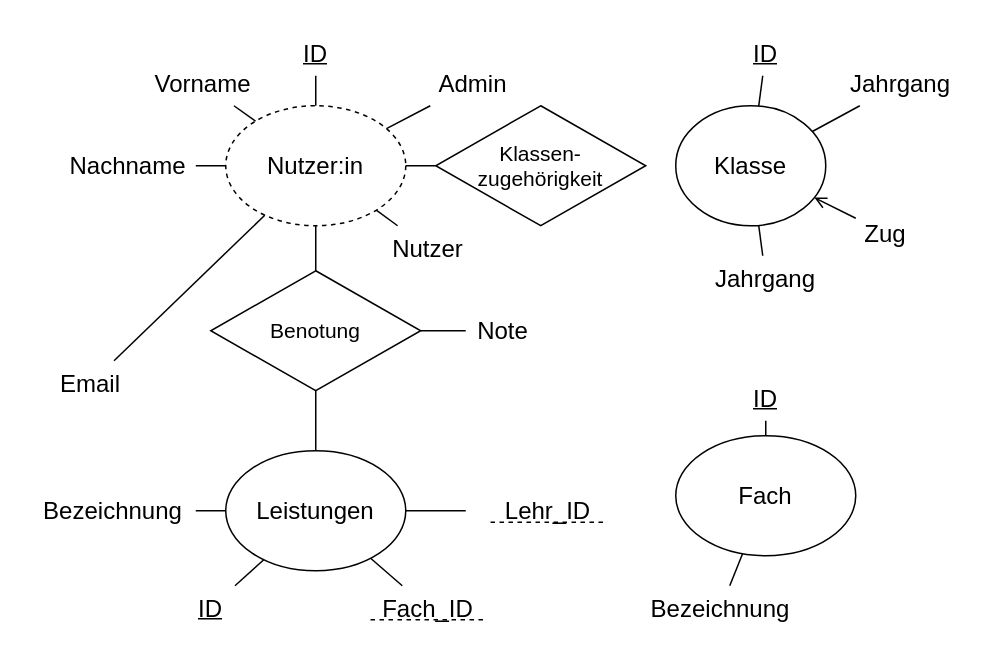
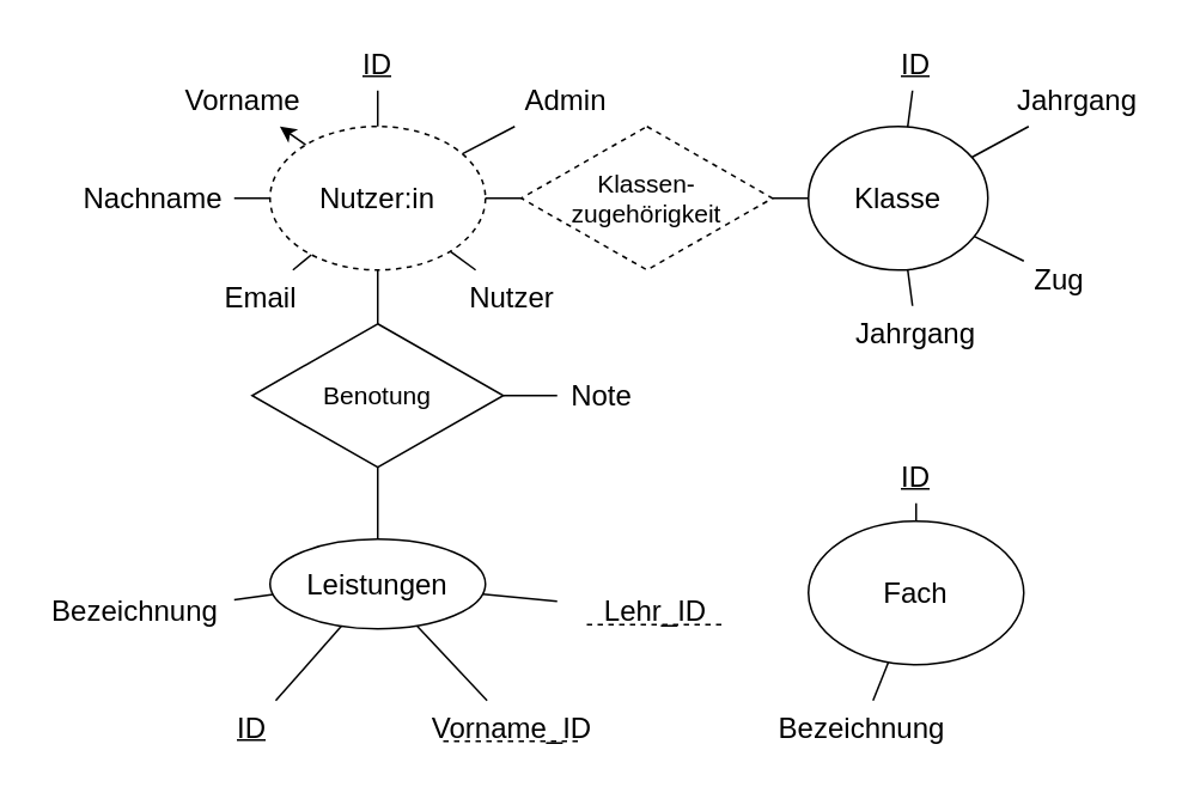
- <mxCell id="18" value="" style="endArrow=none;html=1;rounded=0;" edge="1" parent="1" source="2" target="4"><mxGeometry width="50" height="50" relative="1" as="geometry"><mxPoint x="90" y="280" as="sourcePoint" /><mxPoint x="140" y="230" as="targetPoint" /></mxGeometry></mxCell>
+ <mxCell id="18" value="" style="endArrow=classic;html=1;rounded=0;" edge="1" parent="1" source="2" target="4"><mxGeometry width="50" height="50" relative="1" as="geometry"><mxPoint x="90" y="280" as="sourcePoint" /><mxPoint x="140" y="230" as="targetPoint" /></mxGeometry></mxCell>
- <mxCell id="14" value="&lt;div style=&quot;font-size: 14px;&quot;&gt;Klassen-&lt;/div&gt;&lt;div style=&quot;font-size: 14px;&quot;&gt;zugehörigkeit&lt;br style=&quot;font-size: 14px;&quot;&gt;&lt;/div&gt;" style="rhombus;whiteSpace=wrap;html=1;fontSize=14;" vertex="1" parent="1"><mxGeometry x="290" y="70" width="140" height="80" as="geometry" /></mxCell>
+ <mxCell id="14" value="&lt;div style=&quot;font-size: 14px;&quot;&gt;Klassen-&lt;/div&gt;&lt;div style=&quot;font-size: 14px;&quot;&gt;zugehörigkeit&lt;br style=&quot;font-size: 14px;&quot;&gt;&lt;/div&gt;" style="rhombus;whiteSpace=wrap;html=1;fontSize=14;dashed=1;" vertex="1" parent="1"><mxGeometry x="290" y="70" width="140" height="80" as="geometry" /></mxCell>
+ <mxCell id="16" value="" style="endArrow=none;html=1;rounded=0;" edge="1" parent="1" source="9" target="14"><mxGeometry width="50" height="50" relative="1" as="geometry"><mxPoint x="370" y="260" as="sourcePoint" /><mxPoint x="420" y="210" as="targetPoint" /></mxGeometry></mxCell>
- <mxCell id="25" value="" style="endArrow=open;html=1;rounded=0;" edge="1" parent="1" source="12" target="9"><mxGeometry width="50" height="50" relative="1" as="geometry"><mxPoint x="410" y="260" as="sourcePoint" /><mxPoint x="460" y="210" as="targetPoint" /></mxGeometry></mxCell>
+ <mxCell id="25" value="" style="endArrow=none;html=1;rounded=0;" edge="1" parent="1" source="12" target="9"><mxGeometry width="50" height="50" relative="1" as="geometry"><mxPoint x="410" y="260" as="sourcePoint" /><mxPoint x="460" y="210" as="targetPoint" /></mxGeometry></mxCell>
- <mxCell id="6" value="Email" style="text;html=1;strokeColor=none;fillColor=none;align=center;verticalAlign=middle;whiteSpace=wrap;rounded=0;fontSize=16;" vertex="1" parent="1"><mxGeometry x="25" y="240" width="70" height="30" as="geometry" /></mxCell>
+ <mxCell id="6" value="Email" style="text;html=1;strokeColor=none;fillColor=none;align=center;verticalAlign=middle;whiteSpace=wrap;rounded=0;fontSize=16;" vertex="1" parent="1"><mxGeometry x="110" y="150" width="70" height="30" as="geometry" /></mxCell>
- <mxCell id="27" value="&lt;div&gt;Leistungen&lt;/div&gt;" style="ellipse;whiteSpace=wrap;html=1;fontStyle=0;fontSize=16;" vertex="1" parent="1"><mxGeometry x="150" y="300" width="120" height="80" as="geometry" /></mxCell>
+ <mxCell id="27" value="&lt;div&gt;Leistungen&lt;/div&gt;" style="ellipse;whiteSpace=wrap;html=1;fontStyle=0;fontSize=16;" vertex="1" parent="1"><mxGeometry x="150" y="300" width="120" height="50" as="geometry" /></mxCell>
- <mxCell id="43" value="Fach_ID" style="text;html=1;strokeColor=none;fillColor=none;align=center;verticalAlign=middle;whiteSpace=wrap;rounded=0;fontSize=16;fontStyle=0" vertex="1" parent="42"><mxGeometry width="110" height="30" as="geometry" /></mxCell>
+ <mxCell id="43" value="Vorname_ID" style="text;html=1;strokeColor=none;fillColor=none;align=center;verticalAlign=middle;whiteSpace=wrap;rounded=0;fontSize=16;fontStyle=0" vertex="1" parent="42"><mxGeometry width="110" height="30" as="geometry" /></mxCell>
